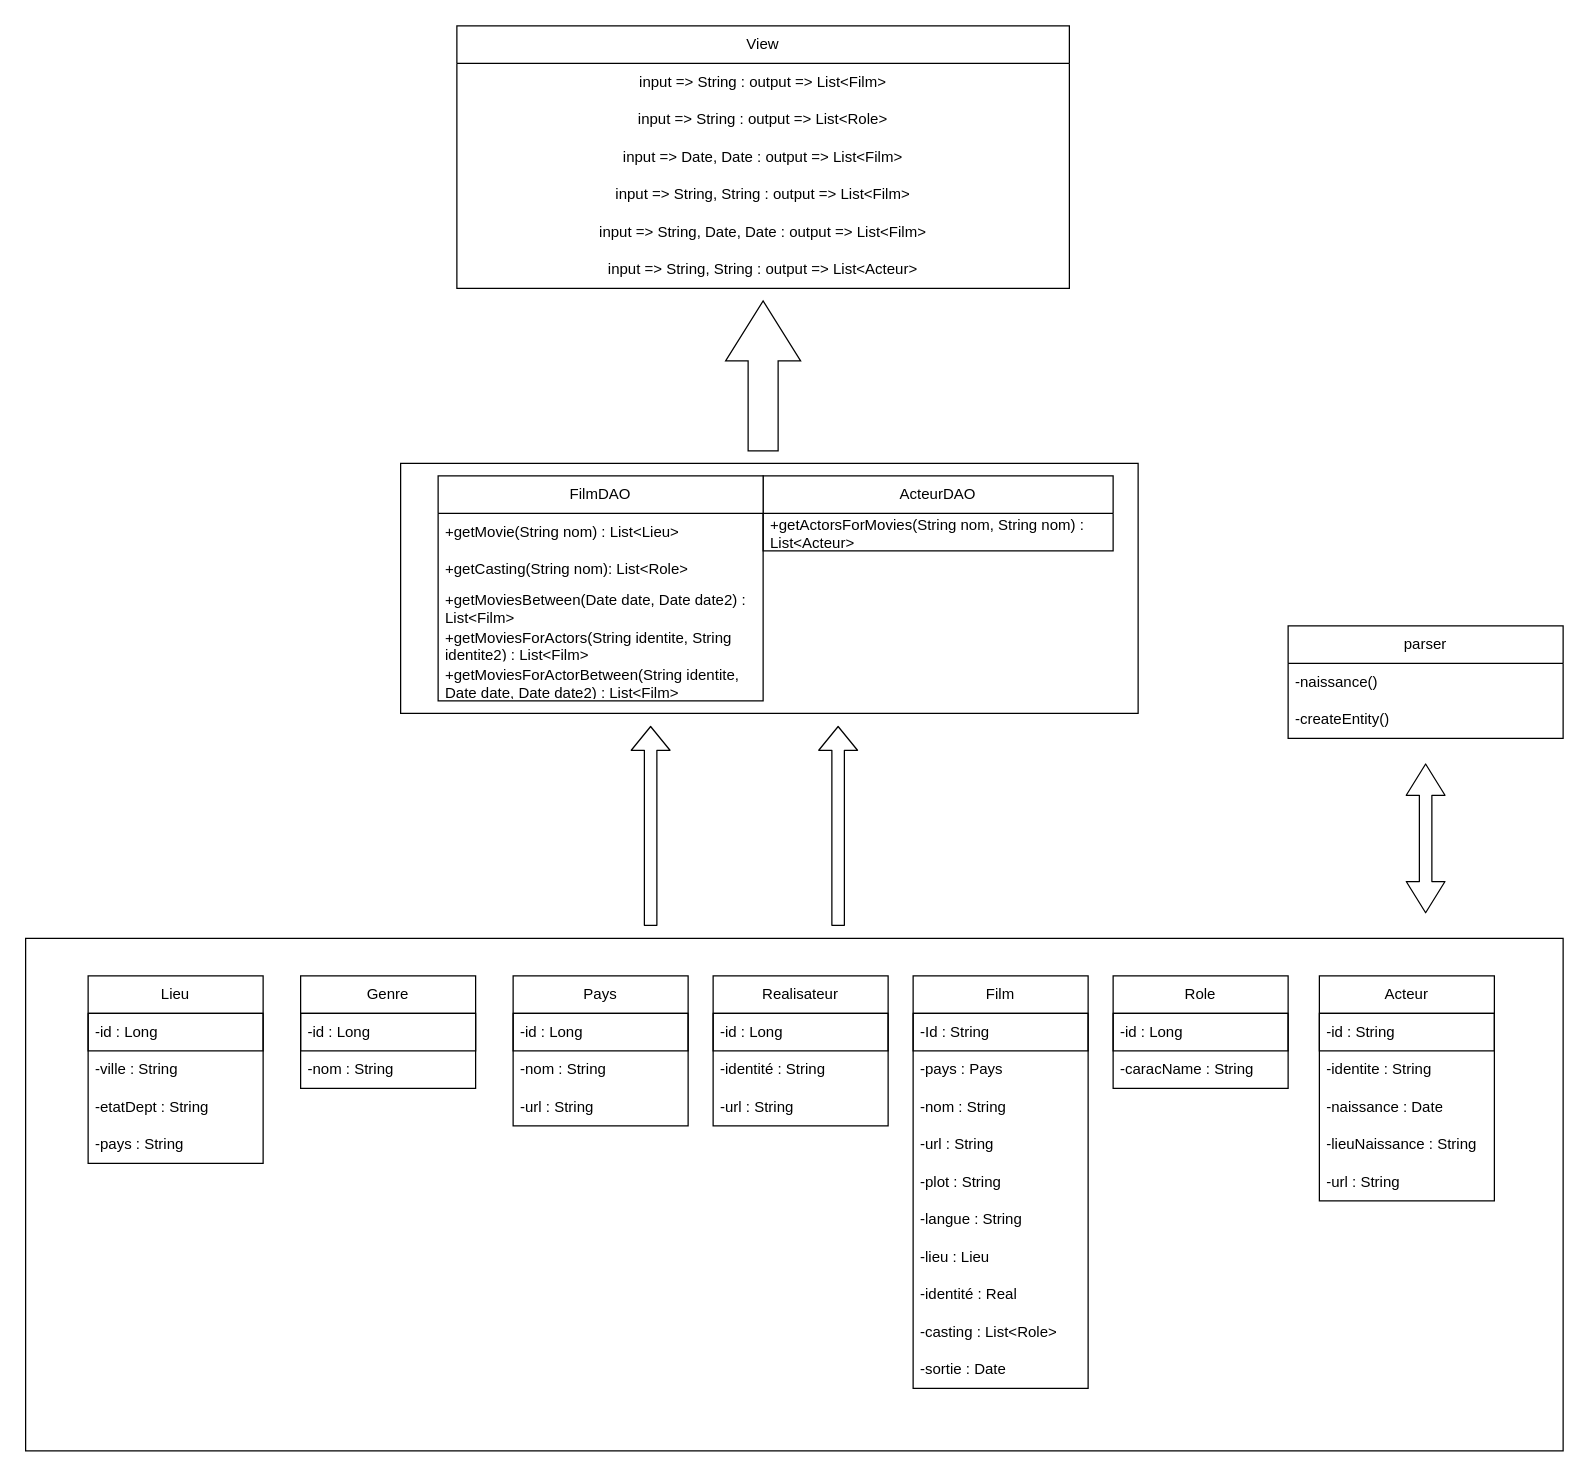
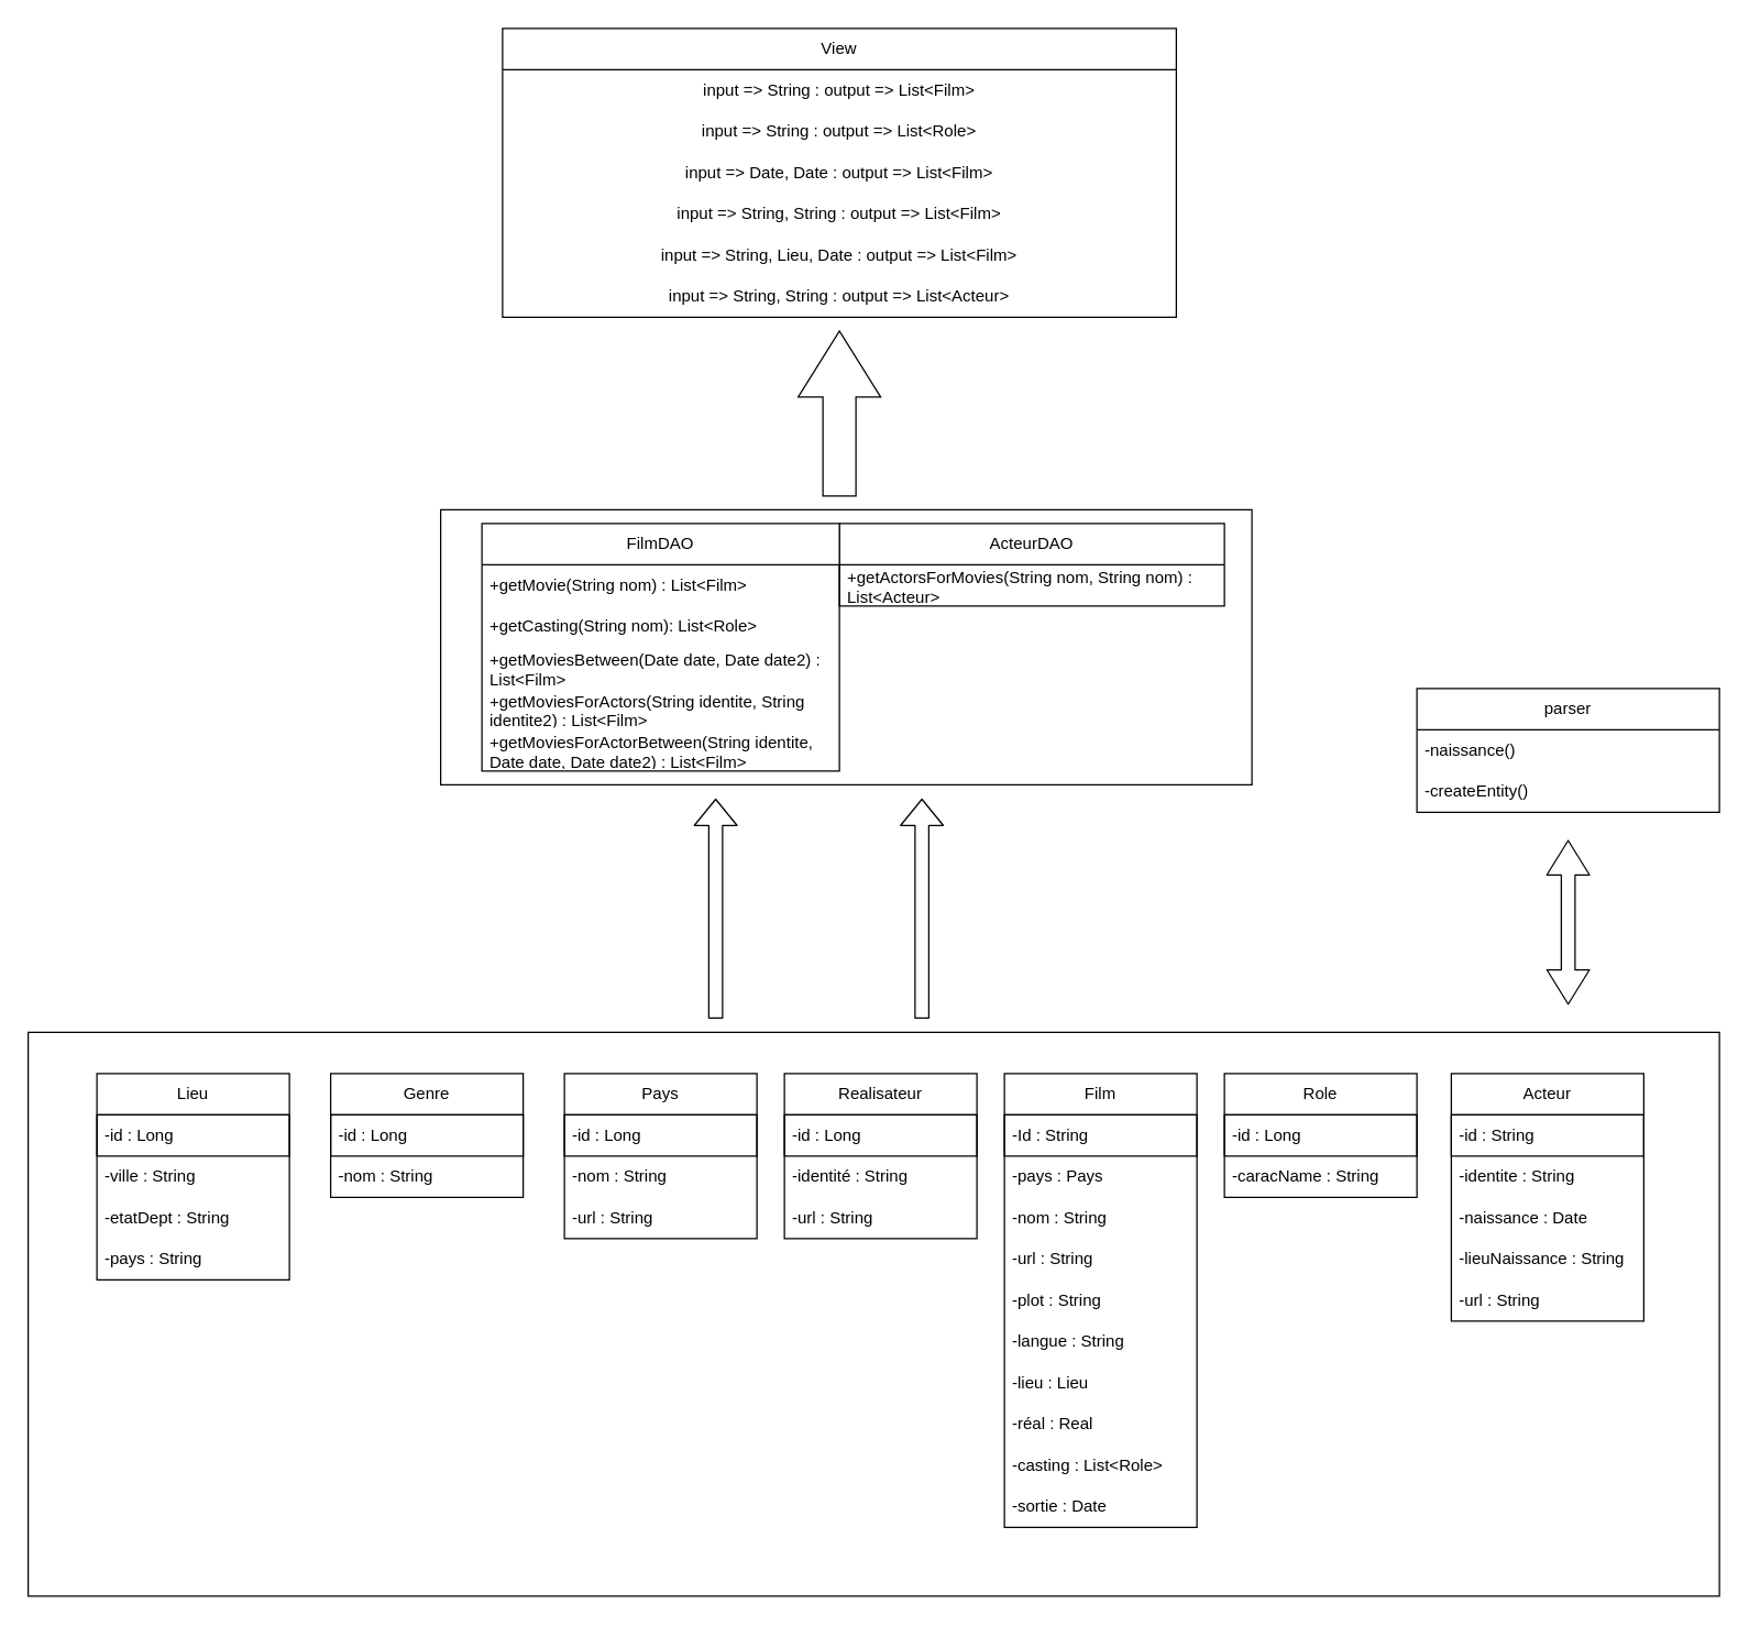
- <mxCell id="58" value="input =&amp;gt; String, Date, Date : output =&amp;gt; List&amp;lt;Film&amp;gt;" style="text;strokeColor=none;fillColor=none;align=center;verticalAlign=middle;spacingLeft=4;spacingRight=4;overflow=hidden;points=[[0,0.5],[1,0.5]];portConstraint=eastwest;rotatable=0;whiteSpace=wrap;html=1;" vertex="1" parent="53"><mxGeometry y="150" width="490" height="30" as="geometry" /></mxCell>
+ <mxCell id="58" value="input =&amp;gt; String, Lieu, Date : output =&amp;gt; List&amp;lt;Film&amp;gt;" style="text;strokeColor=none;fillColor=none;align=center;verticalAlign=middle;spacingLeft=4;spacingRight=4;overflow=hidden;points=[[0,0.5],[1,0.5]];portConstraint=eastwest;rotatable=0;whiteSpace=wrap;html=1;" vertex="1" parent="53"><mxGeometry y="150" width="490" height="30" as="geometry" /></mxCell>
- <mxCell id="47" value="+getMovie(String nom) : List&amp;lt;Lieu&amp;gt;" style="text;strokeColor=none;fillColor=none;align=left;verticalAlign=middle;spacingLeft=4;spacingRight=4;overflow=hidden;points=[[0,0.5],[1,0.5]];portConstraint=eastwest;rotatable=0;whiteSpace=wrap;html=1;" vertex="1" parent="46"><mxGeometry y="30" width="260" height="30" as="geometry" /></mxCell>
+ <mxCell id="47" value="+getMovie(String nom) : List&amp;lt;Film&amp;gt;" style="text;strokeColor=none;fillColor=none;align=left;verticalAlign=middle;spacingLeft=4;spacingRight=4;overflow=hidden;points=[[0,0.5],[1,0.5]];portConstraint=eastwest;rotatable=0;whiteSpace=wrap;html=1;" vertex="1" parent="46"><mxGeometry y="30" width="260" height="30" as="geometry" /></mxCell>
- <mxCell id="39" value="-identité : Real" style="text;strokeColor=none;fillColor=none;align=left;verticalAlign=middle;spacingLeft=4;spacingRight=4;overflow=hidden;points=[[0,0.5],[1,0.5]];portConstraint=eastwest;rotatable=0;whiteSpace=wrap;html=1;movable=0;resizable=0;deletable=0;editable=0;connectable=0;" vertex="1" parent="30"><mxGeometry y="240" width="140" height="30" as="geometry" /></mxCell>
+ <mxCell id="39" value="-réal : Real" style="text;strokeColor=none;fillColor=none;align=left;verticalAlign=middle;spacingLeft=4;spacingRight=4;overflow=hidden;points=[[0,0.5],[1,0.5]];portConstraint=eastwest;rotatable=0;whiteSpace=wrap;html=1;movable=0;resizable=0;deletable=0;editable=0;connectable=0;" vertex="1" parent="30"><mxGeometry y="240" width="140" height="30" as="geometry" /></mxCell>
